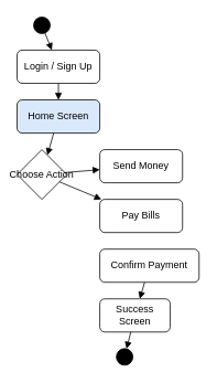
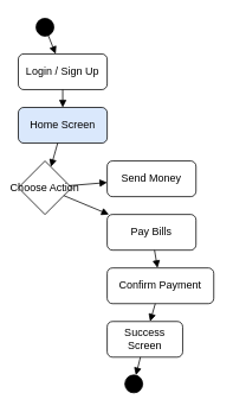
+ <mxCell id="16" style="endArrow=block;" edge="1" parent="1" source="7" target="8"><mxGeometry relative="1" as="geometry" /></mxCell>
